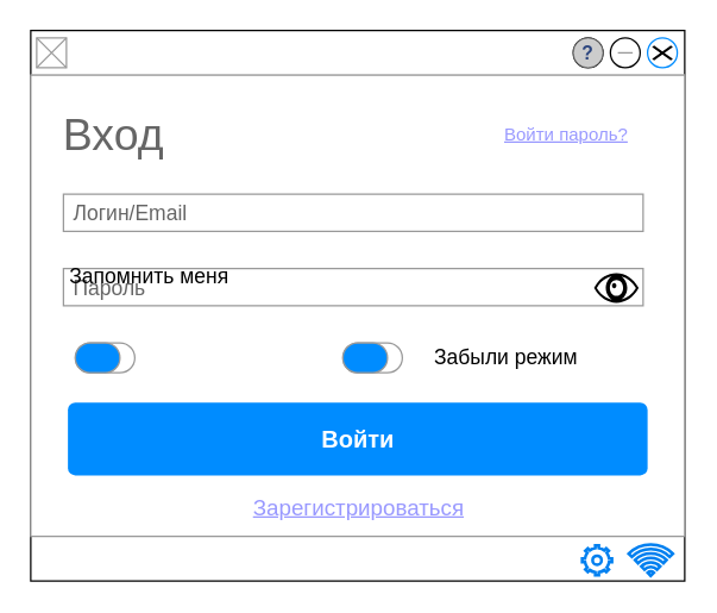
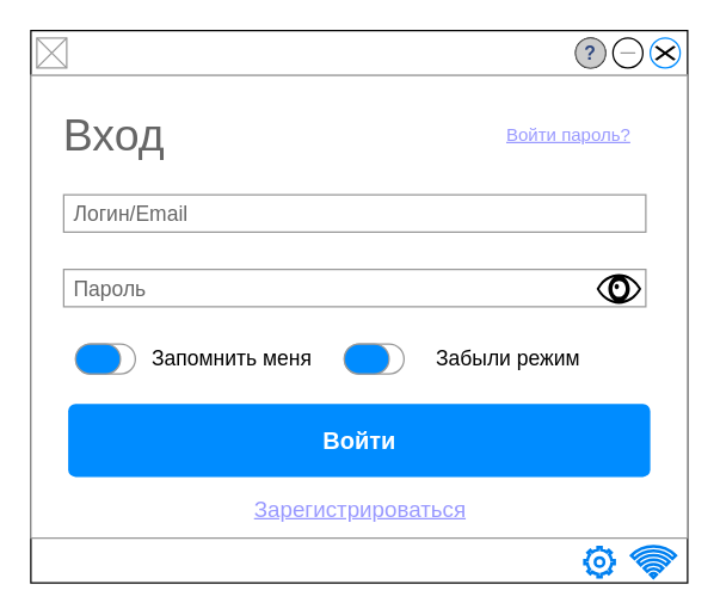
- <mxCell id="16" value="Запомнить меня" style="text;html=1;strokeColor=none;fillColor=none;align=center;verticalAlign=middle;whiteSpace=wrap;rounded=0;fontSize=14;" parent="7" vertex="1"><mxGeometry x="25" y="120" width="110" height="30" as="geometry" /></mxCell>
+ <mxCell id="16" value="Запомнить меня" style="text;html=1;strokeColor=none;fillColor=none;align=center;verticalAlign=middle;whiteSpace=wrap;rounded=0;fontSize=14;" parent="7" vertex="1"><mxGeometry x="80" y="175" width="110" height="30" as="geometry" /></mxCell>
